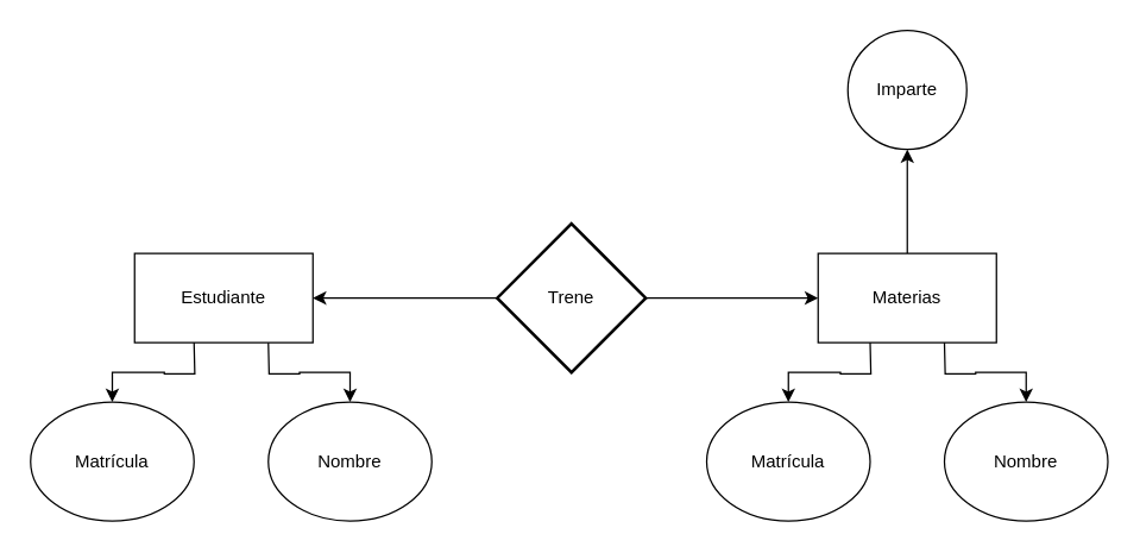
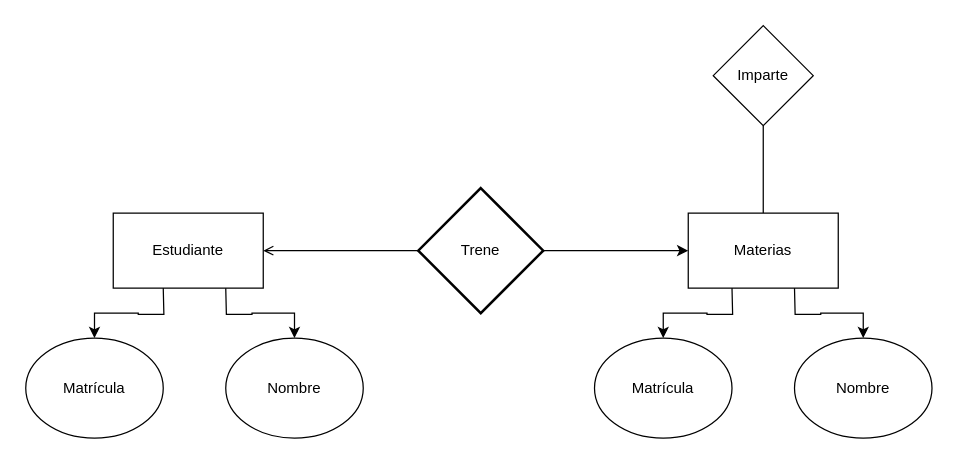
- <mxCell id="16" value="Imparte" style="ellipse;whiteSpace=wrap;html=1;" vertex="1" parent="1"><mxGeometry x="570" y="20" width="80" height="80" as="geometry" /></mxCell>
+ <mxCell id="16" value="Imparte" style="rhombus;whiteSpace=wrap;html=1;rounded=0;" vertex="1" parent="1"><mxGeometry x="570" y="20" width="80" height="80" as="geometry" /></mxCell>
- <mxCell id="4" value="" style="edgeStyle=orthogonalEdgeStyle;rounded=0;orthogonalLoop=1;jettySize=auto;html=1;" edge="1" parent="1" source="5" target="16"><mxGeometry relative="1" as="geometry" /></mxCell>
+ <mxCell id="4" value="" style="edgeStyle=orthogonalEdgeStyle;rounded=0;orthogonalLoop=1;jettySize=auto;html=1;endArrow=none;" edge="1" parent="1" source="5" target="16"><mxGeometry relative="1" as="geometry" /></mxCell>
- <mxCell id="7" style="edgeStyle=orthogonalEdgeStyle;rounded=0;orthogonalLoop=1;jettySize=auto;html=1;entryX=1;entryY=0.5;entryDx=0;entryDy=0;" edge="1" parent="1" source="8" target="3"><mxGeometry relative="1" as="geometry" /></mxCell>
+ <mxCell id="7" style="edgeStyle=orthogonalEdgeStyle;rounded=0;orthogonalLoop=1;jettySize=auto;html=1;entryX=1;entryY=0.5;entryDx=0;entryDy=0;endArrow=open;" edge="1" parent="1" source="8" target="3"><mxGeometry relative="1" as="geometry" /></mxCell>
